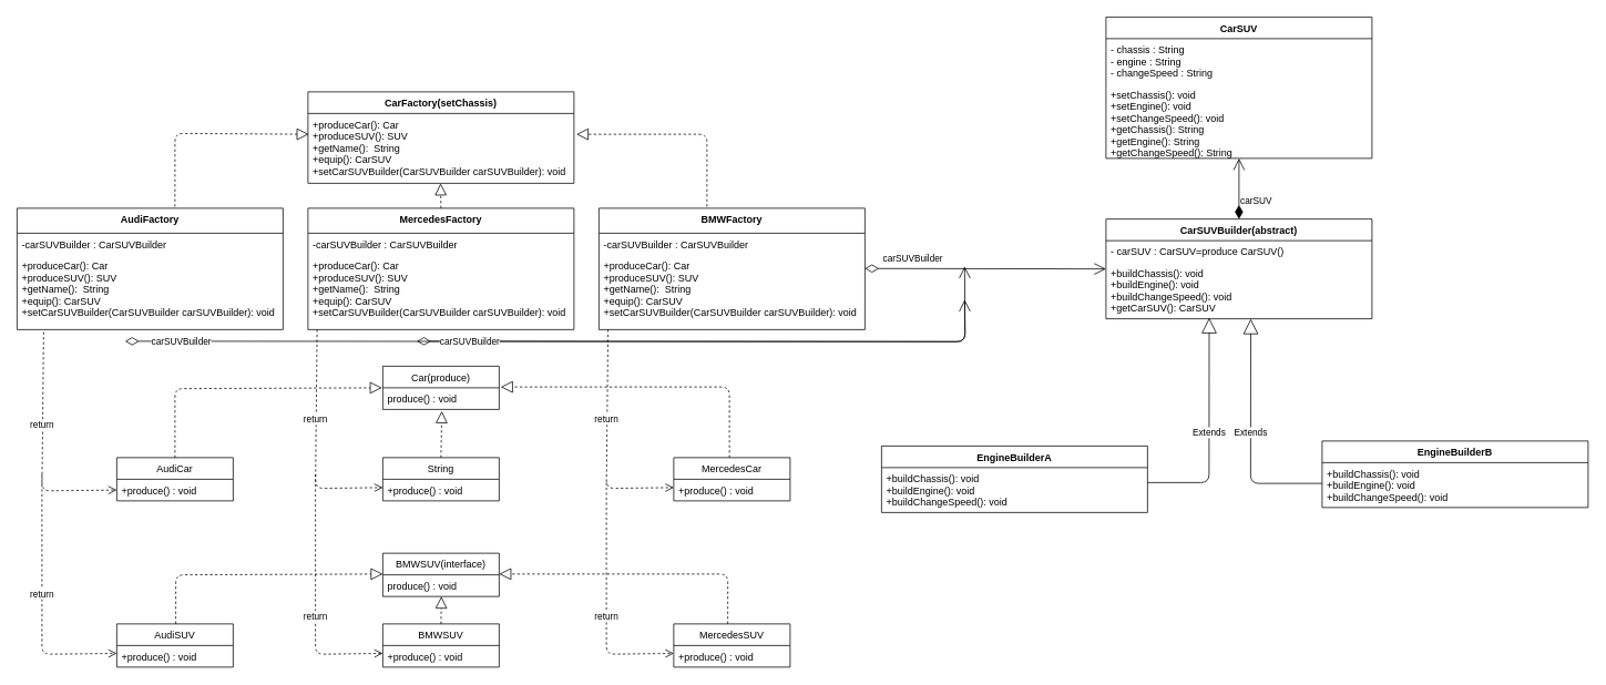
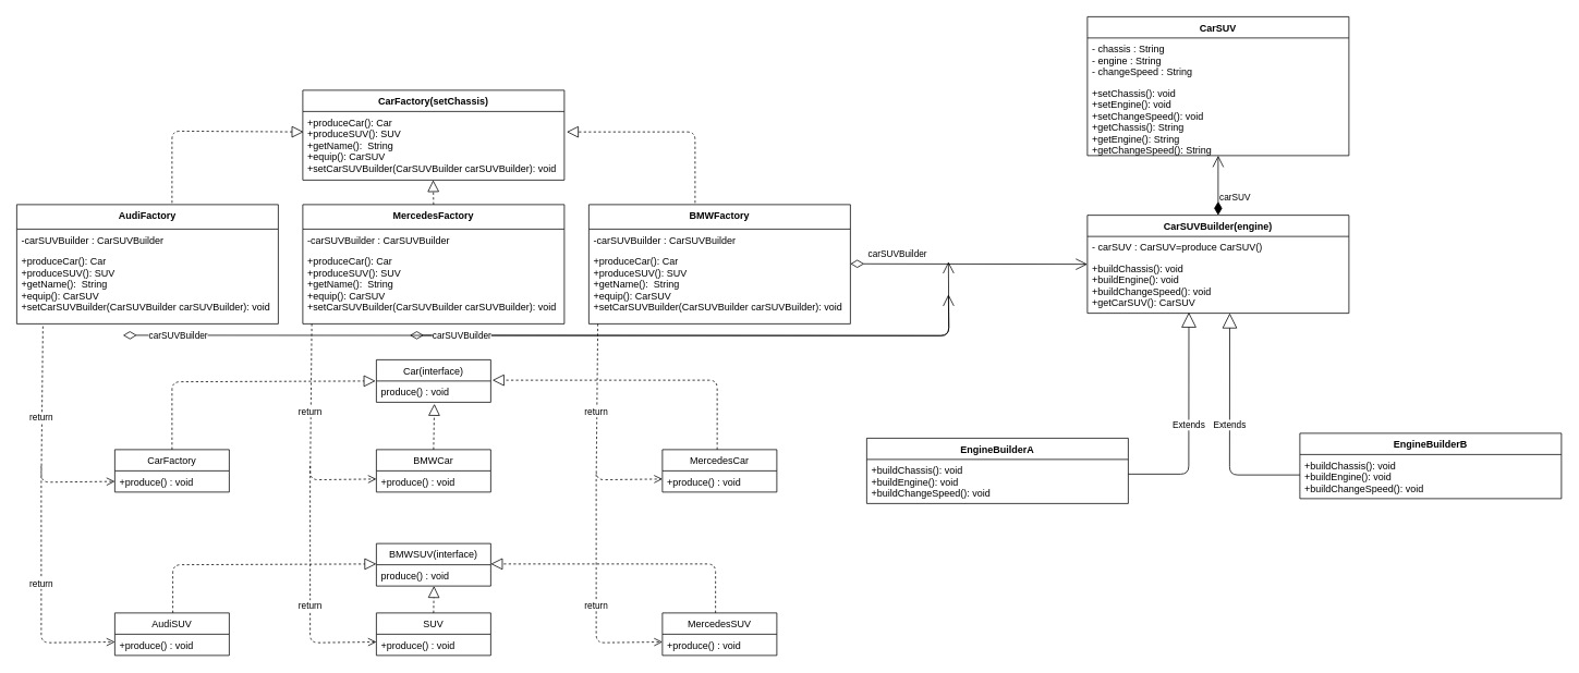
- <mxCell id="44" value="CarSUVBuilder(abstract)" style="swimlane;fontStyle=1;align=center;verticalAlign=top;childLayout=stackLayout;horizontal=1;startSize=26;horizontalStack=0;resizeParent=1;resizeParentMax=0;resizeLast=0;collapsible=1;marginBottom=0;" parent="1" vertex="1"><mxGeometry x="1330" y="263" width="320" height="120" as="geometry"><mxRectangle x="360" y="30" width="150" height="26" as="alternateBounds" /></mxGeometry></mxCell>
+ <mxCell id="44" value="CarSUVBuilder(engine)" style="swimlane;fontStyle=1;align=center;verticalAlign=top;childLayout=stackLayout;horizontal=1;startSize=26;horizontalStack=0;resizeParent=1;resizeParentMax=0;resizeLast=0;collapsible=1;marginBottom=0;" parent="1" vertex="1"><mxGeometry x="1330" y="263" width="320" height="120" as="geometry"><mxRectangle x="360" y="30" width="150" height="26" as="alternateBounds" /></mxGeometry></mxCell>
- <mxCell id="22" value="Car(produce)" style="swimlane;fontStyle=0;childLayout=stackLayout;horizontal=1;startSize=26;fillColor=none;horizontalStack=0;resizeParent=1;resizeParentMax=0;resizeLast=0;collapsible=1;marginBottom=0;" parent="1" vertex="1"><mxGeometry x="460" y="440" width="140" height="52" as="geometry" /></mxCell>
+ <mxCell id="22" value="Car(interface)" style="swimlane;fontStyle=0;childLayout=stackLayout;horizontal=1;startSize=26;fillColor=none;horizontalStack=0;resizeParent=1;resizeParentMax=0;resizeLast=0;collapsible=1;marginBottom=0;" parent="1" vertex="1"><mxGeometry x="460" y="440" width="140" height="52" as="geometry" /></mxCell>
- <mxCell id="17" value="AudiCar" style="swimlane;fontStyle=0;childLayout=stackLayout;horizontal=1;startSize=26;fillColor=none;horizontalStack=0;resizeParent=1;resizeParentMax=0;resizeLast=0;collapsible=1;marginBottom=0;" parent="1" vertex="1"><mxGeometry x="140" y="550" width="140" height="52" as="geometry" /></mxCell>
+ <mxCell id="17" value="CarFactory" style="swimlane;fontStyle=0;childLayout=stackLayout;horizontal=1;startSize=26;fillColor=none;horizontalStack=0;resizeParent=1;resizeParentMax=0;resizeLast=0;collapsible=1;marginBottom=0;" parent="1" vertex="1"><mxGeometry x="140" y="550" width="140" height="52" as="geometry" /></mxCell>
- <mxCell id="26" value="String" style="swimlane;fontStyle=0;childLayout=stackLayout;horizontal=1;startSize=26;fillColor=none;horizontalStack=0;resizeParent=1;resizeParentMax=0;resizeLast=0;collapsible=1;marginBottom=0;" parent="1" vertex="1"><mxGeometry x="460" y="550" width="140" height="52" as="geometry" /></mxCell>
+ <mxCell id="26" value="BMWCar" style="swimlane;fontStyle=0;childLayout=stackLayout;horizontal=1;startSize=26;fillColor=none;horizontalStack=0;resizeParent=1;resizeParentMax=0;resizeLast=0;collapsible=1;marginBottom=0;" parent="1" vertex="1"><mxGeometry x="460" y="550" width="140" height="52" as="geometry" /></mxCell>
- <mxCell id="34" value="BMWSUV" style="swimlane;fontStyle=0;childLayout=stackLayout;horizontal=1;startSize=26;fillColor=none;horizontalStack=0;resizeParent=1;resizeParentMax=0;resizeLast=0;collapsible=1;marginBottom=0;" parent="1" vertex="1"><mxGeometry x="460" y="750" width="140" height="52" as="geometry" /></mxCell>
+ <mxCell id="34" value="SUV" style="swimlane;fontStyle=0;childLayout=stackLayout;horizontal=1;startSize=26;fillColor=none;horizontalStack=0;resizeParent=1;resizeParentMax=0;resizeLast=0;collapsible=1;marginBottom=0;" parent="1" vertex="1"><mxGeometry x="460" y="750" width="140" height="52" as="geometry" /></mxCell>
